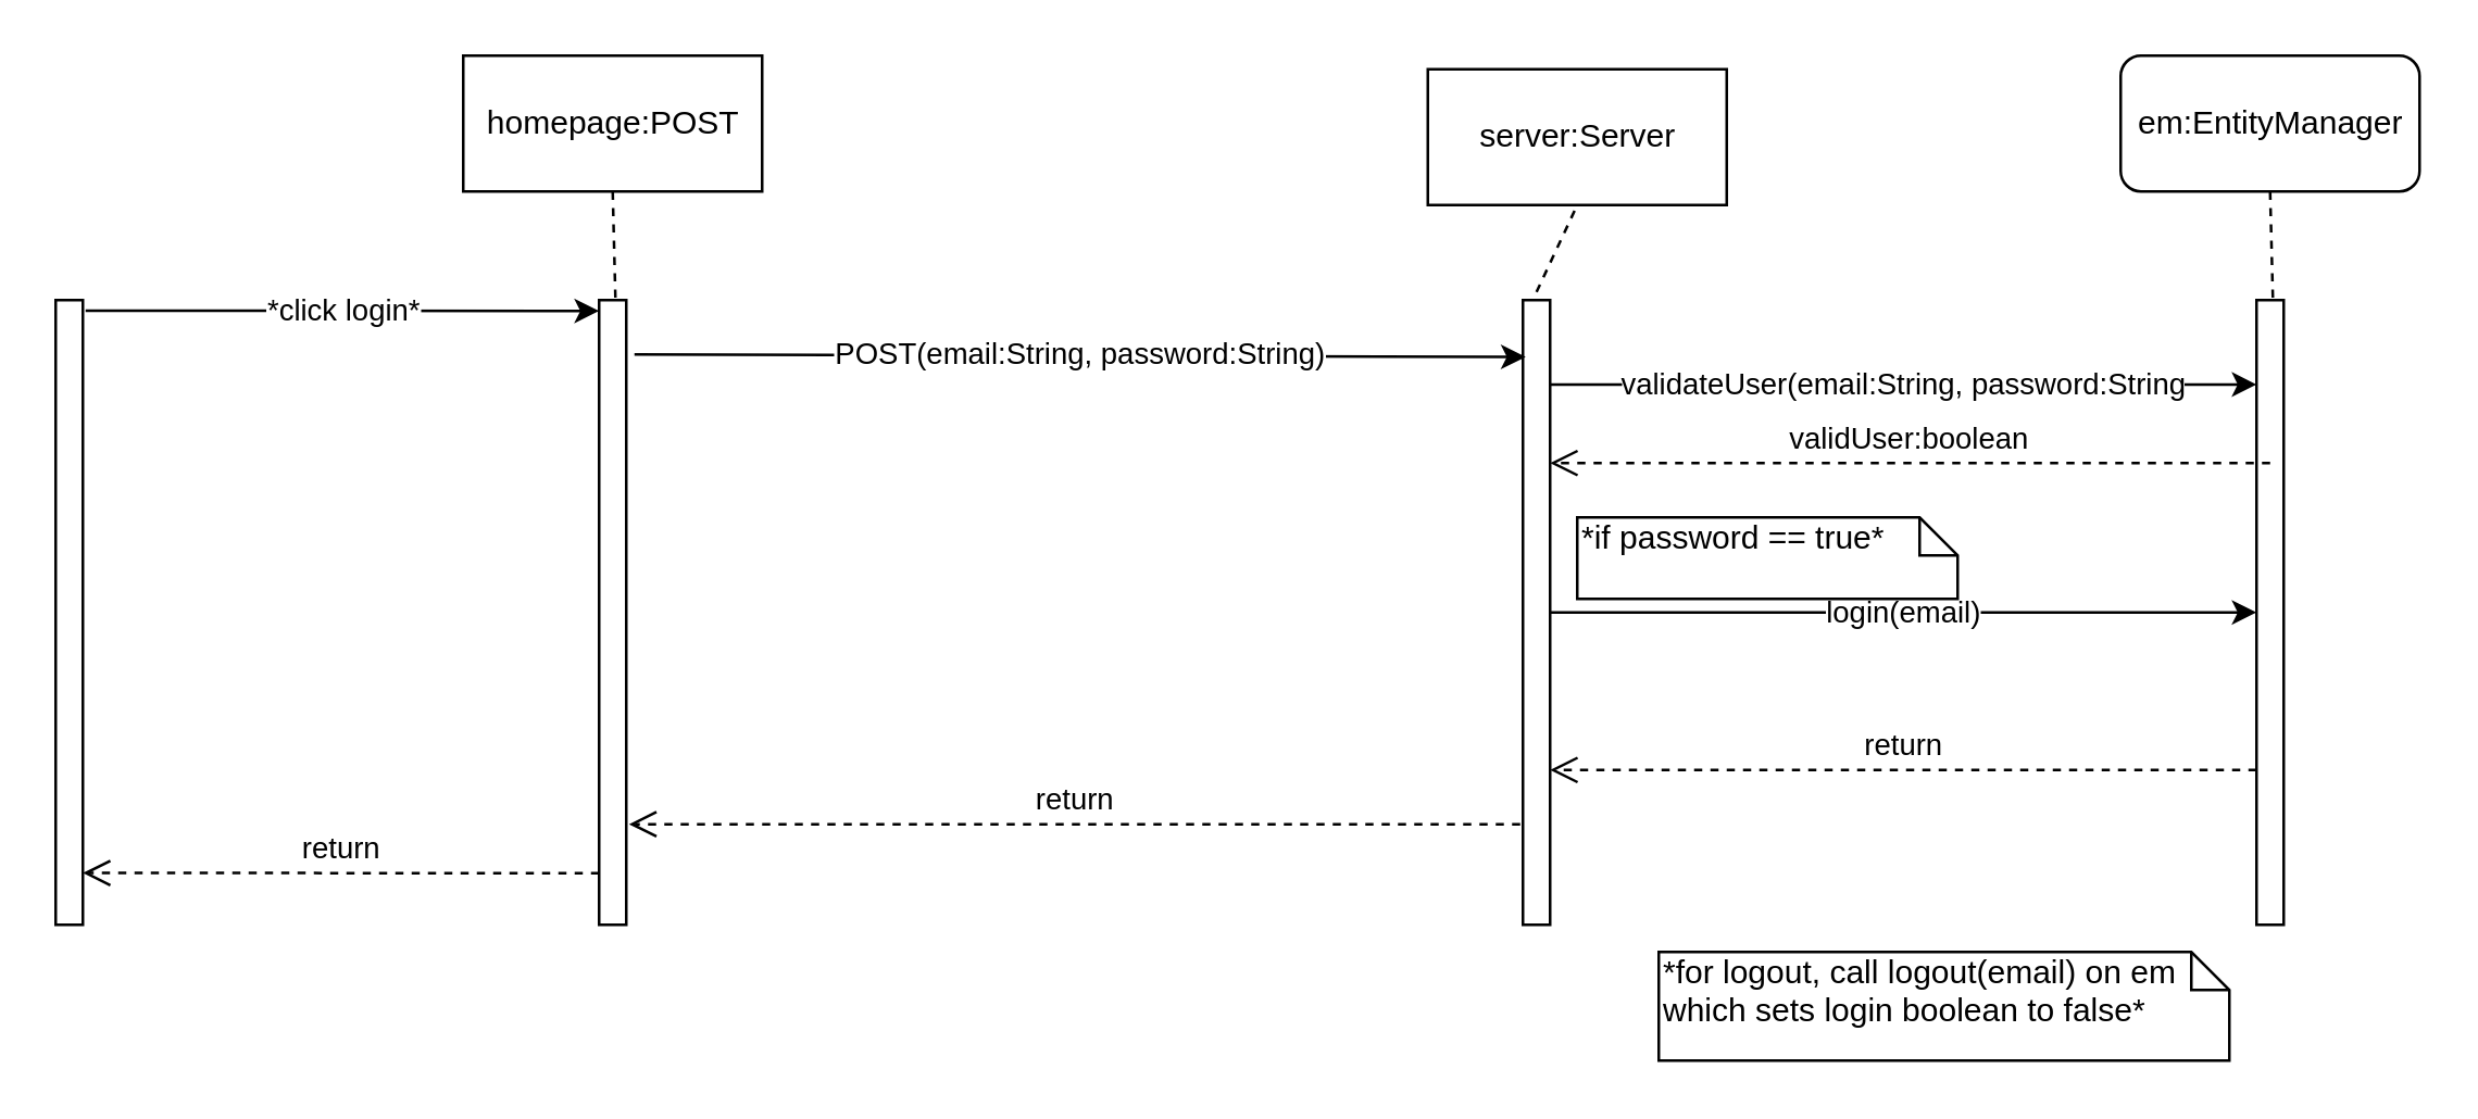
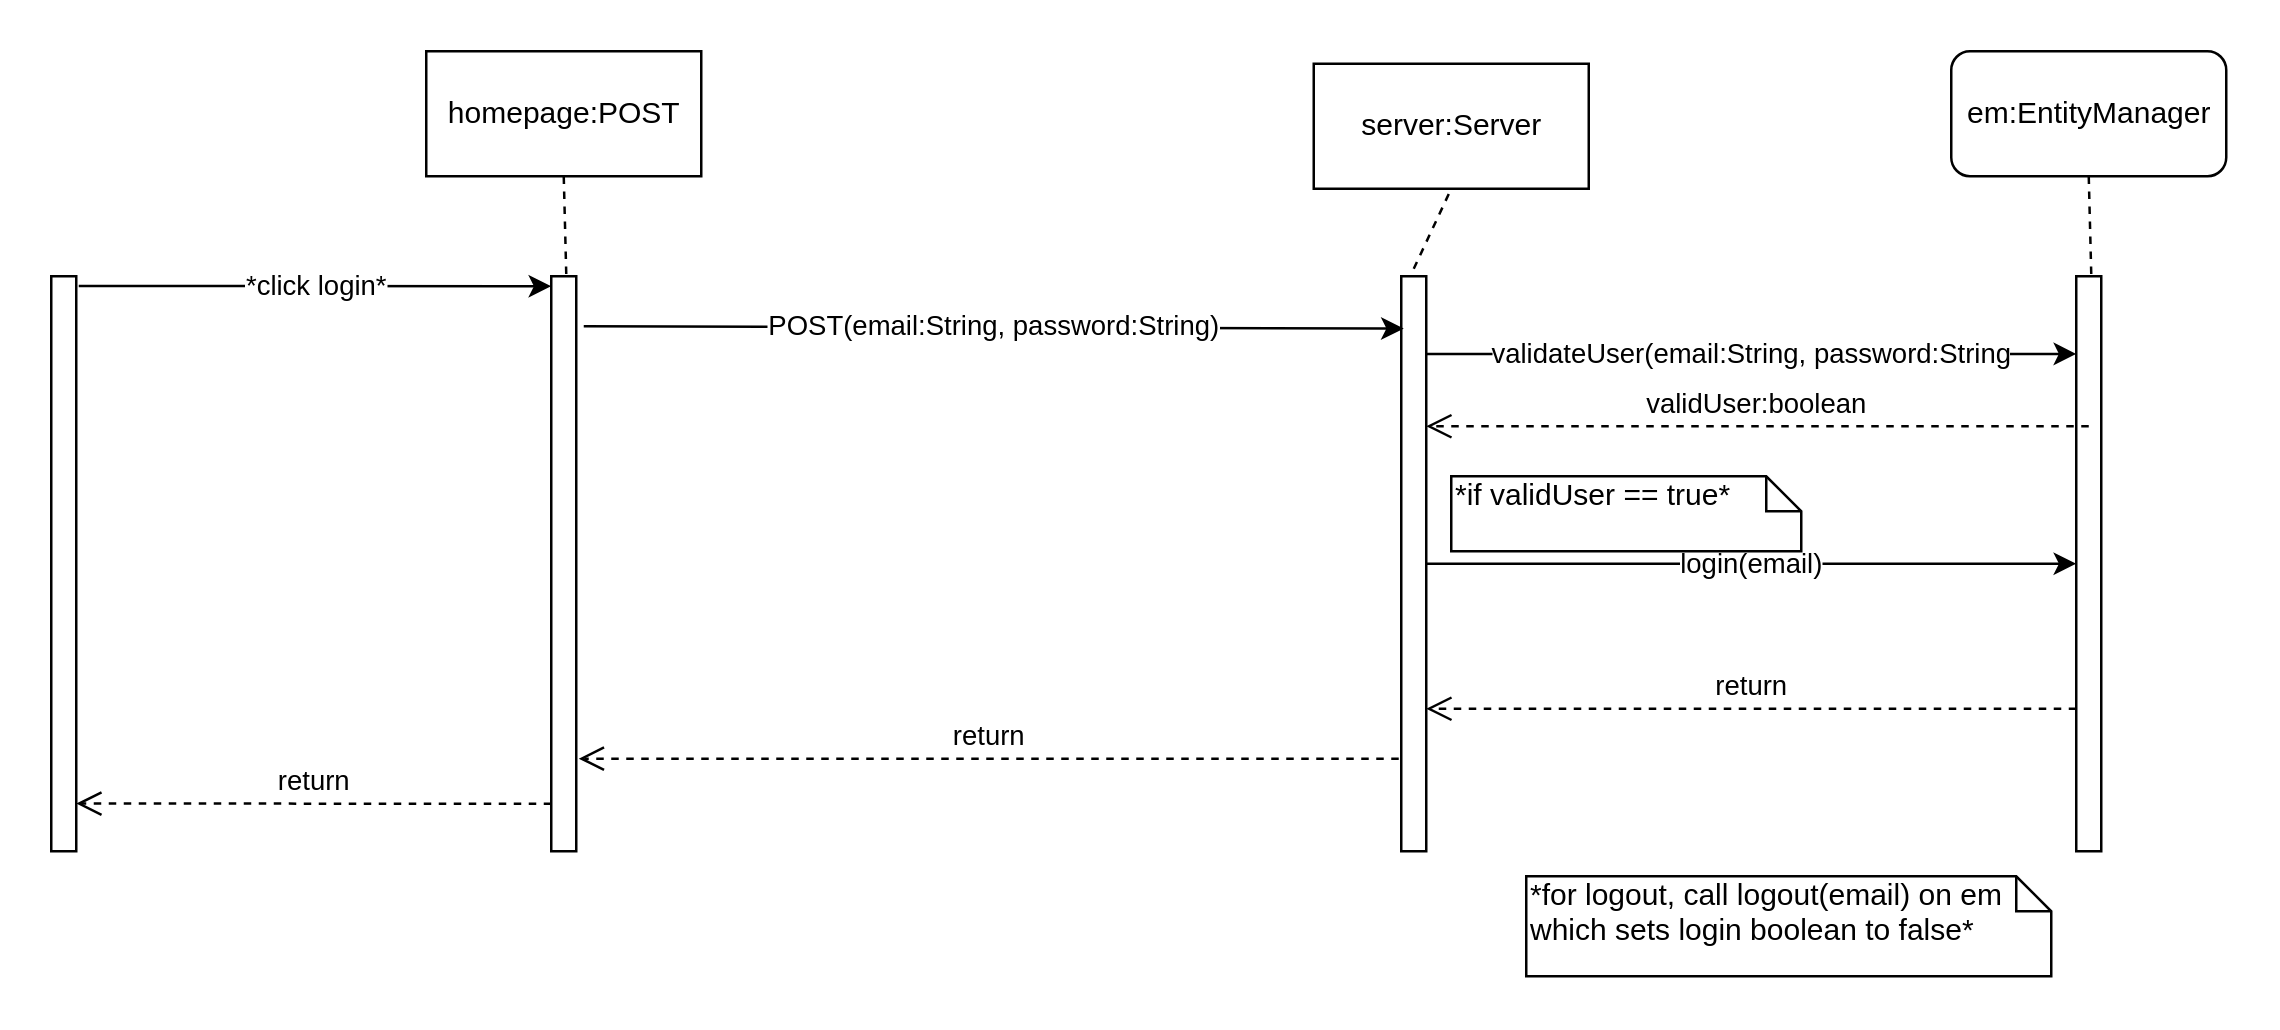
- <mxCell id="20" value="*if password == true*" style="shape=note;whiteSpace=wrap;html=1;size=14;verticalAlign=top;align=left;spacingTop=-6;" vertex="1" parent="1"><mxGeometry x="580" y="190" width="140" height="30" as="geometry" /></mxCell>
+ <mxCell id="20" value="*if validUser == true*" style="shape=note;whiteSpace=wrap;html=1;size=14;verticalAlign=top;align=left;spacingTop=-6;" vertex="1" parent="1"><mxGeometry x="580" y="190" width="140" height="30" as="geometry" /></mxCell>
